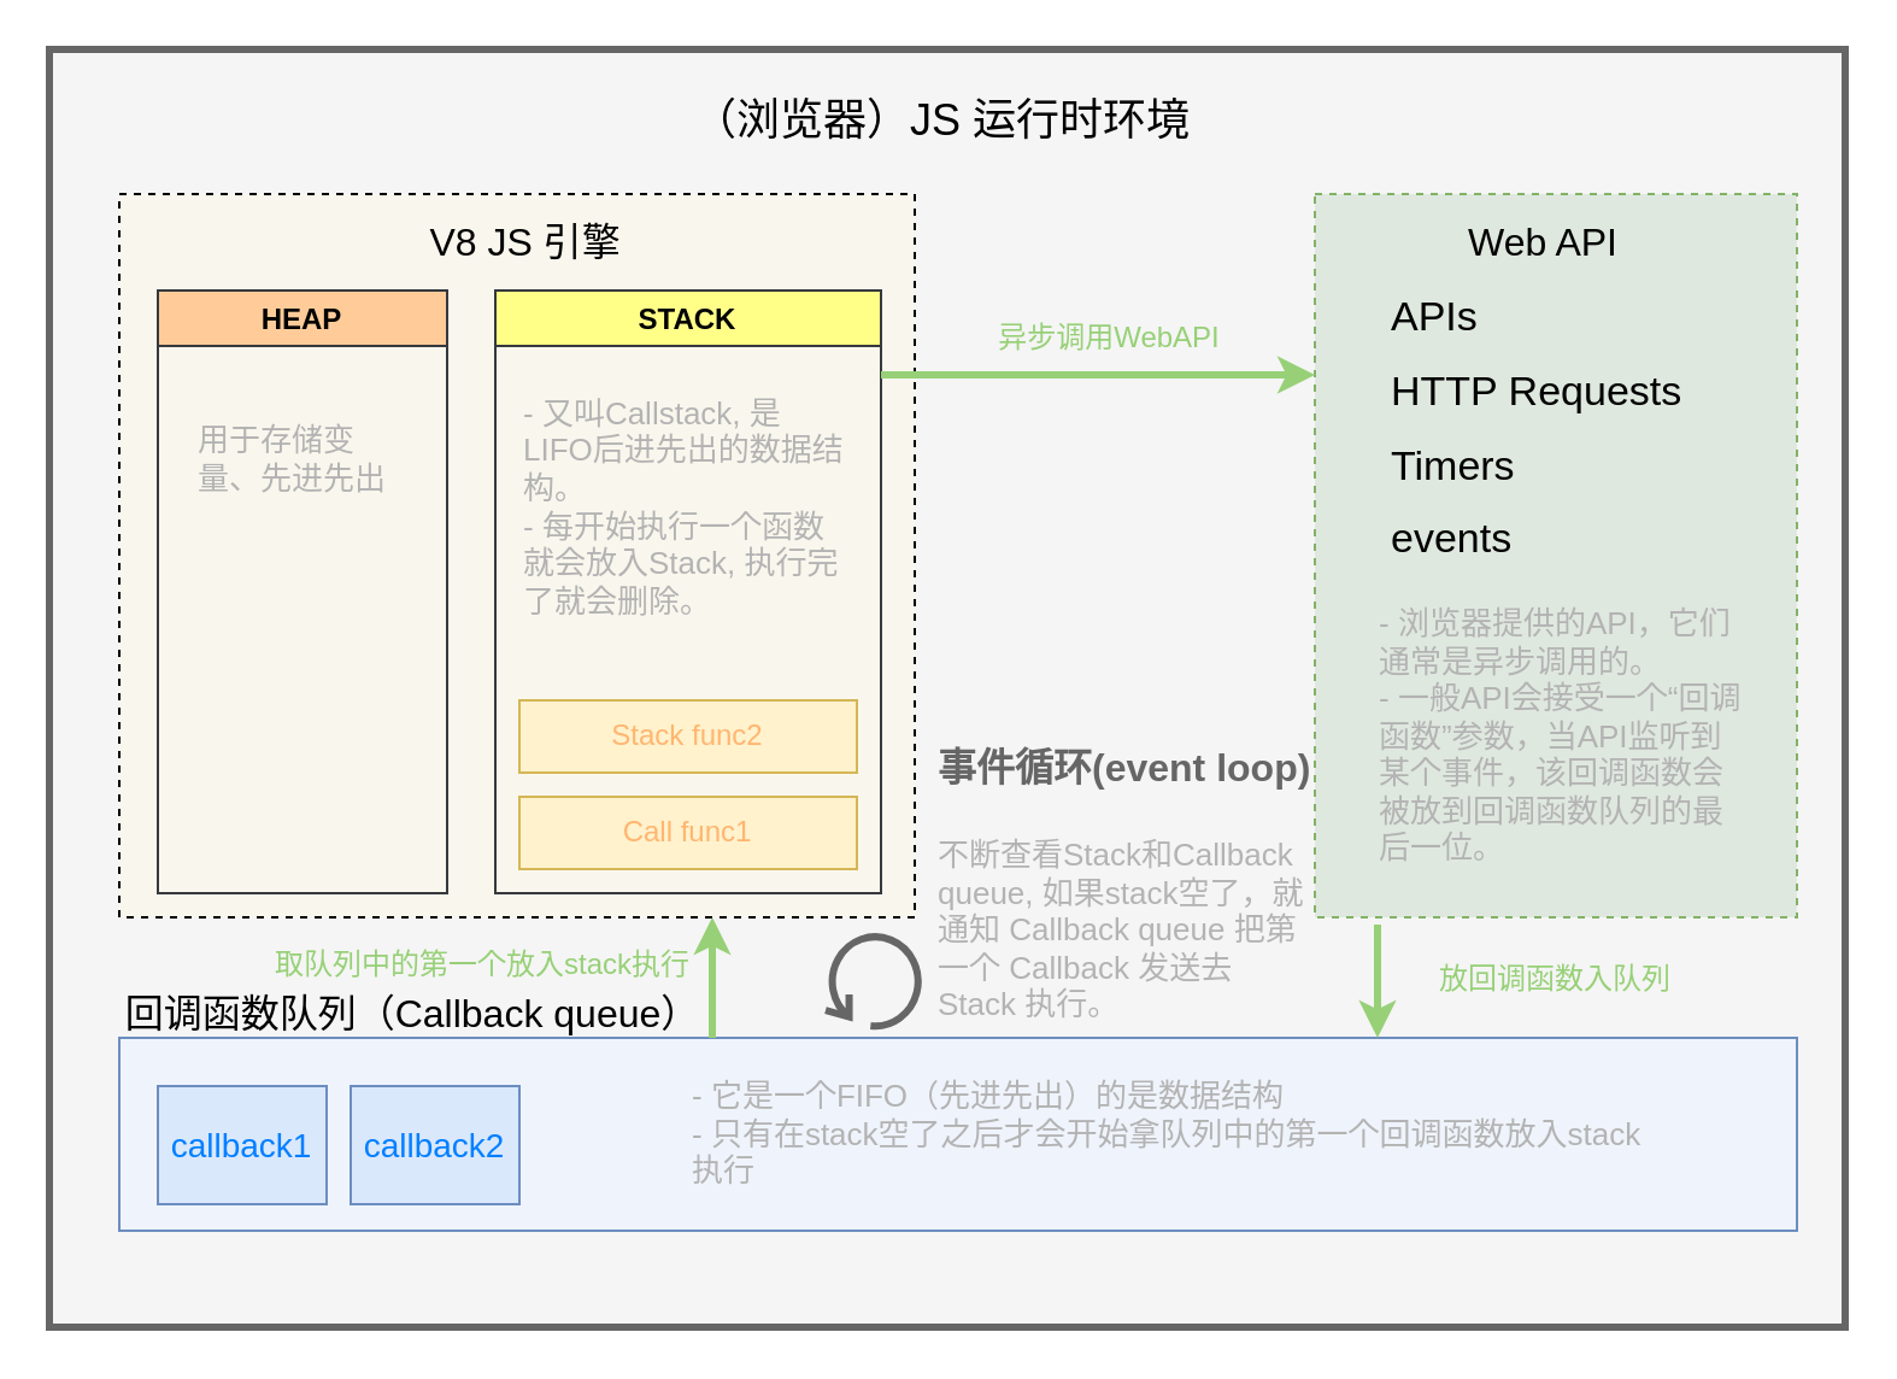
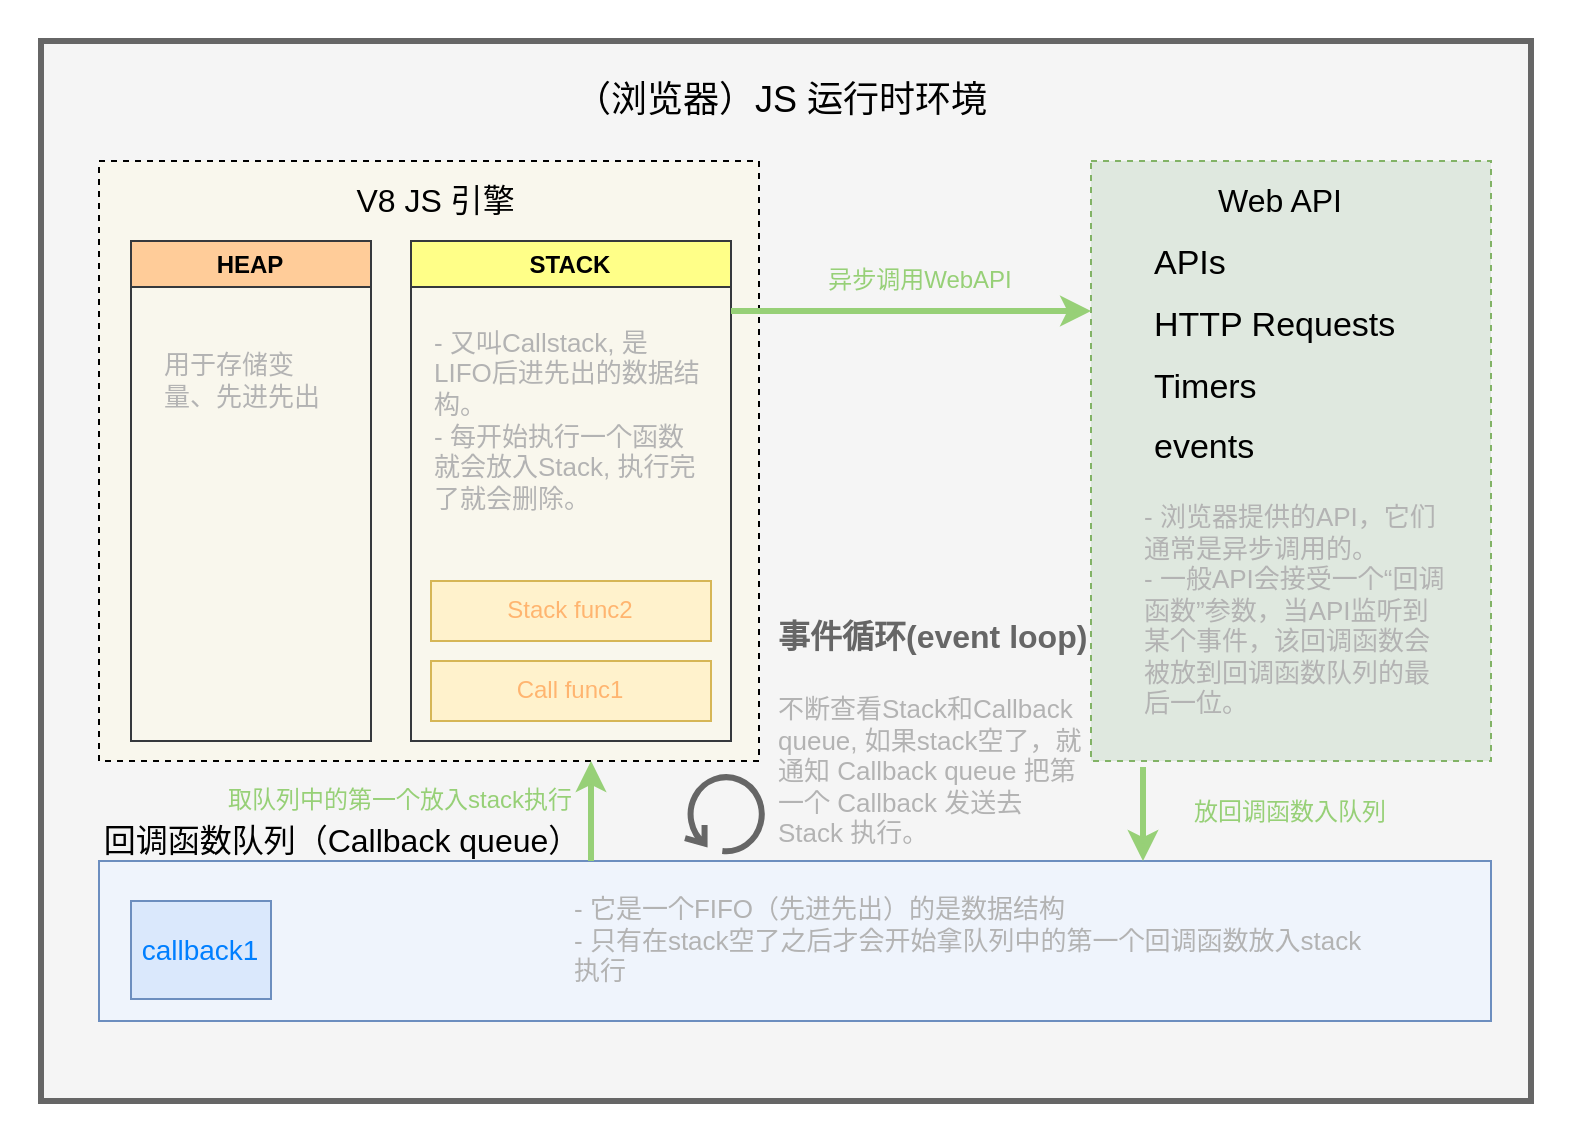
- <mxCell id="13" value="&lt;font style=&quot;font-size: 14px&quot; color=&quot;#007fff&quot;&gt;callback2&lt;/font&gt;" style="rounded=0;whiteSpace=wrap;html=1;strokeColor=#6c8ebf;fillColor=#dae8fc;" vertex="1" parent="1"><mxGeometry x="145" y="450" width="70" height="49" as="geometry" /></mxCell>
